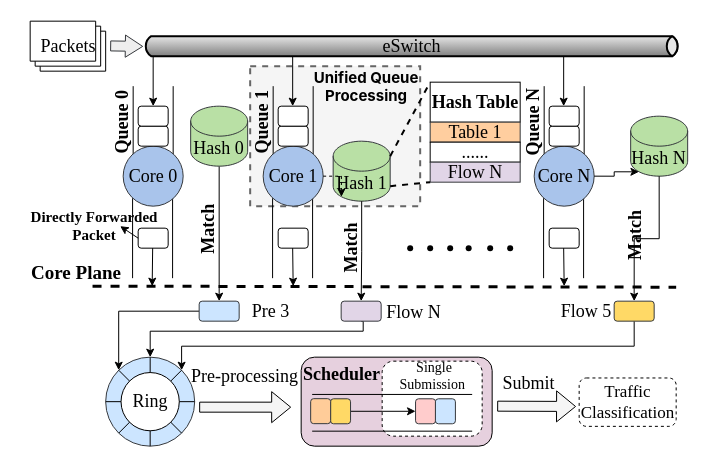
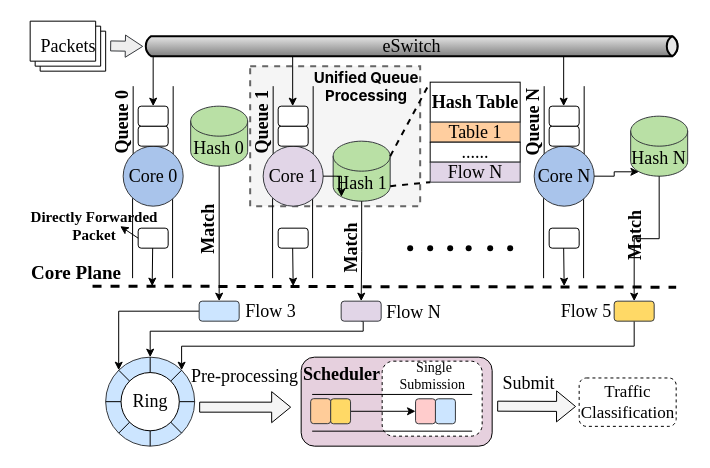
- <mxCell id="28" value="Core 1" style="ellipse;whiteSpace=wrap;html=1;aspect=fixed;fillColor=#A9C4EB;strokeColor=#36393d;labelBackgroundColor=none;fontFamily=Times New Roman;fontSize=18;" parent="1" vertex="1"><mxGeometry x="262.667" y="145.667" width="60" height="60" as="geometry" /></mxCell>
+ <mxCell id="28" value="Core 1" style="ellipse;whiteSpace=wrap;html=1;aspect=fixed;fillColor=#e1d5e7;strokeColor=#36393d;labelBackgroundColor=none;fontFamily=Times New Roman;fontSize=18;" parent="1" vertex="1"><mxGeometry x="262.667" y="145.667" width="60" height="60" as="geometry" /></mxCell>
- <mxCell id="32" style="edgeStyle=orthogonalEdgeStyle;rounded=0;orthogonalLoop=1;jettySize=auto;html=1;exitX=1;exitY=0.5;exitDx=0;exitDy=0;entryX=0.145;entryY=1;entryDx=0;entryDy=-4.35;entryPerimeter=0;labelBackgroundColor=none;strokeColor=#000000;fontFamily=Times New Roman;fontSize=18;dashed=1;" parent="1" source="28" target="23" edge="1"><mxGeometry relative="1" as="geometry" /></mxCell>
+ <mxCell id="32" style="edgeStyle=orthogonalEdgeStyle;rounded=0;orthogonalLoop=1;jettySize=auto;html=1;exitX=1;exitY=0.5;exitDx=0;exitDy=0;entryX=0.145;entryY=1;entryDx=0;entryDy=-4.35;entryPerimeter=0;labelBackgroundColor=none;strokeColor=#000000;fontFamily=Times New Roman;fontSize=18;" parent="1" source="28" target="23" edge="1"><mxGeometry relative="1" as="geometry" /></mxCell>
- <mxCell id="87" value="Pre 3" style="text;html=1;align=center;verticalAlign=middle;whiteSpace=wrap;rounded=0;fontFamily=Times New Roman;fontSize=18;" parent="1" vertex="1"><mxGeometry x="240.667" y="295.667" width="59" height="30" as="geometry" /></mxCell>
+ <mxCell id="87" value="Flow 3" style="text;html=1;align=center;verticalAlign=middle;whiteSpace=wrap;rounded=0;fontFamily=Times New Roman;fontSize=18;" parent="1" vertex="1"><mxGeometry x="240.667" y="295.667" width="59" height="30" as="geometry" /></mxCell>
